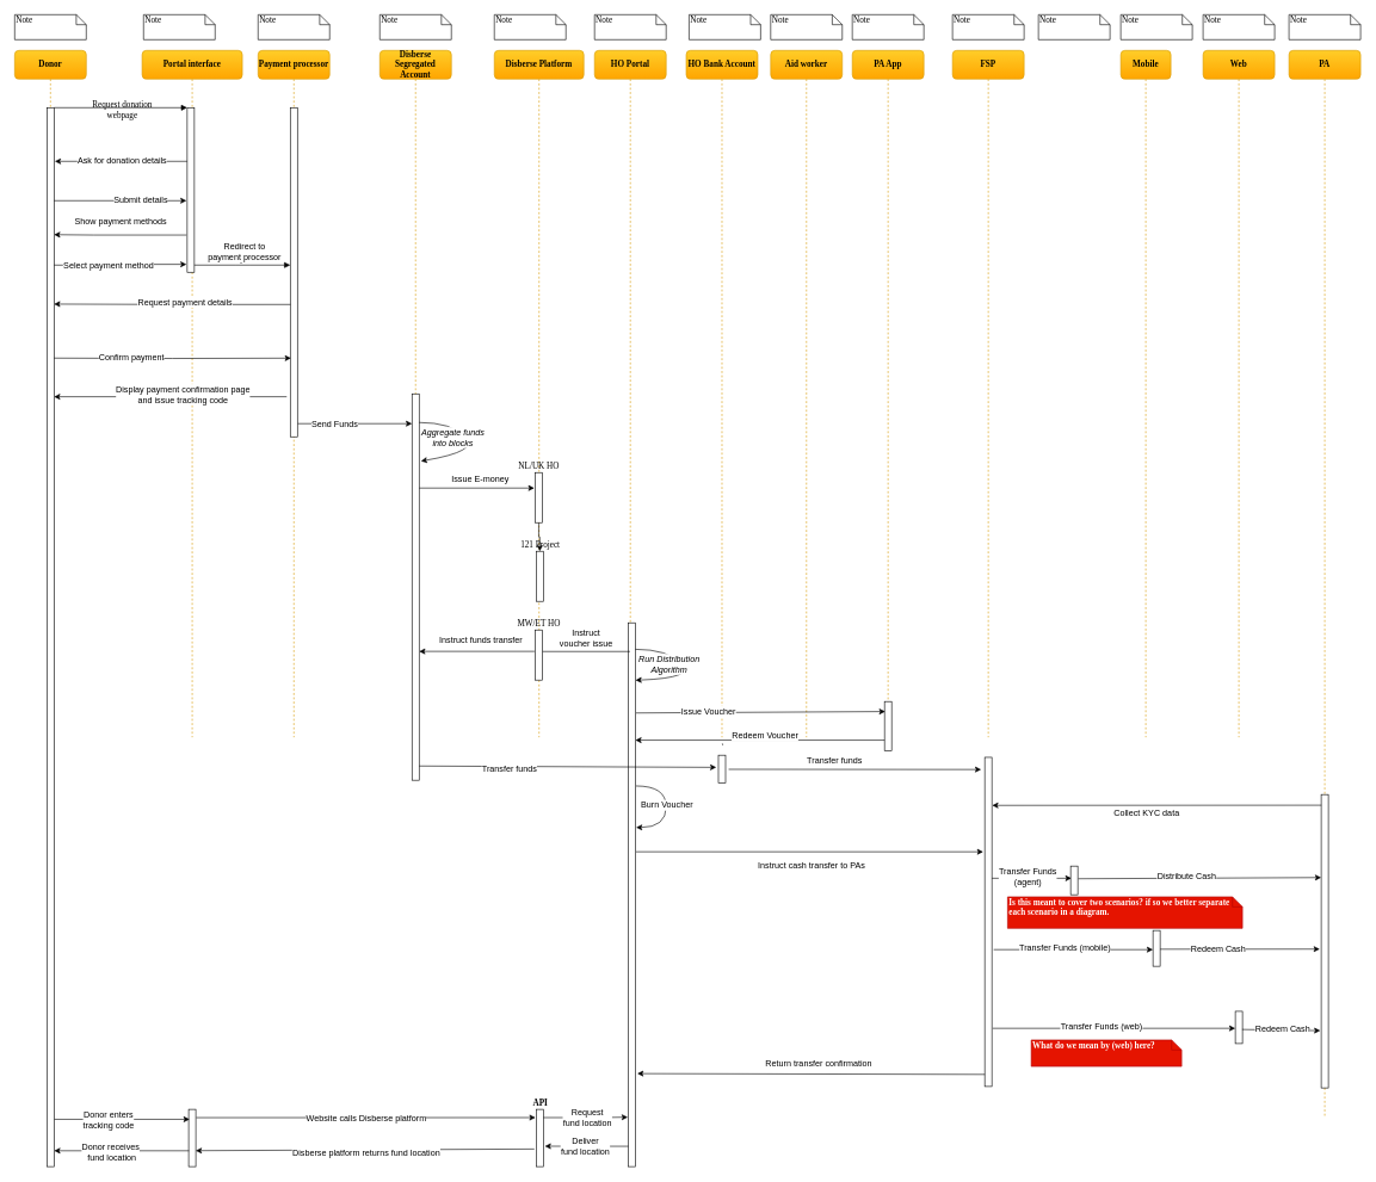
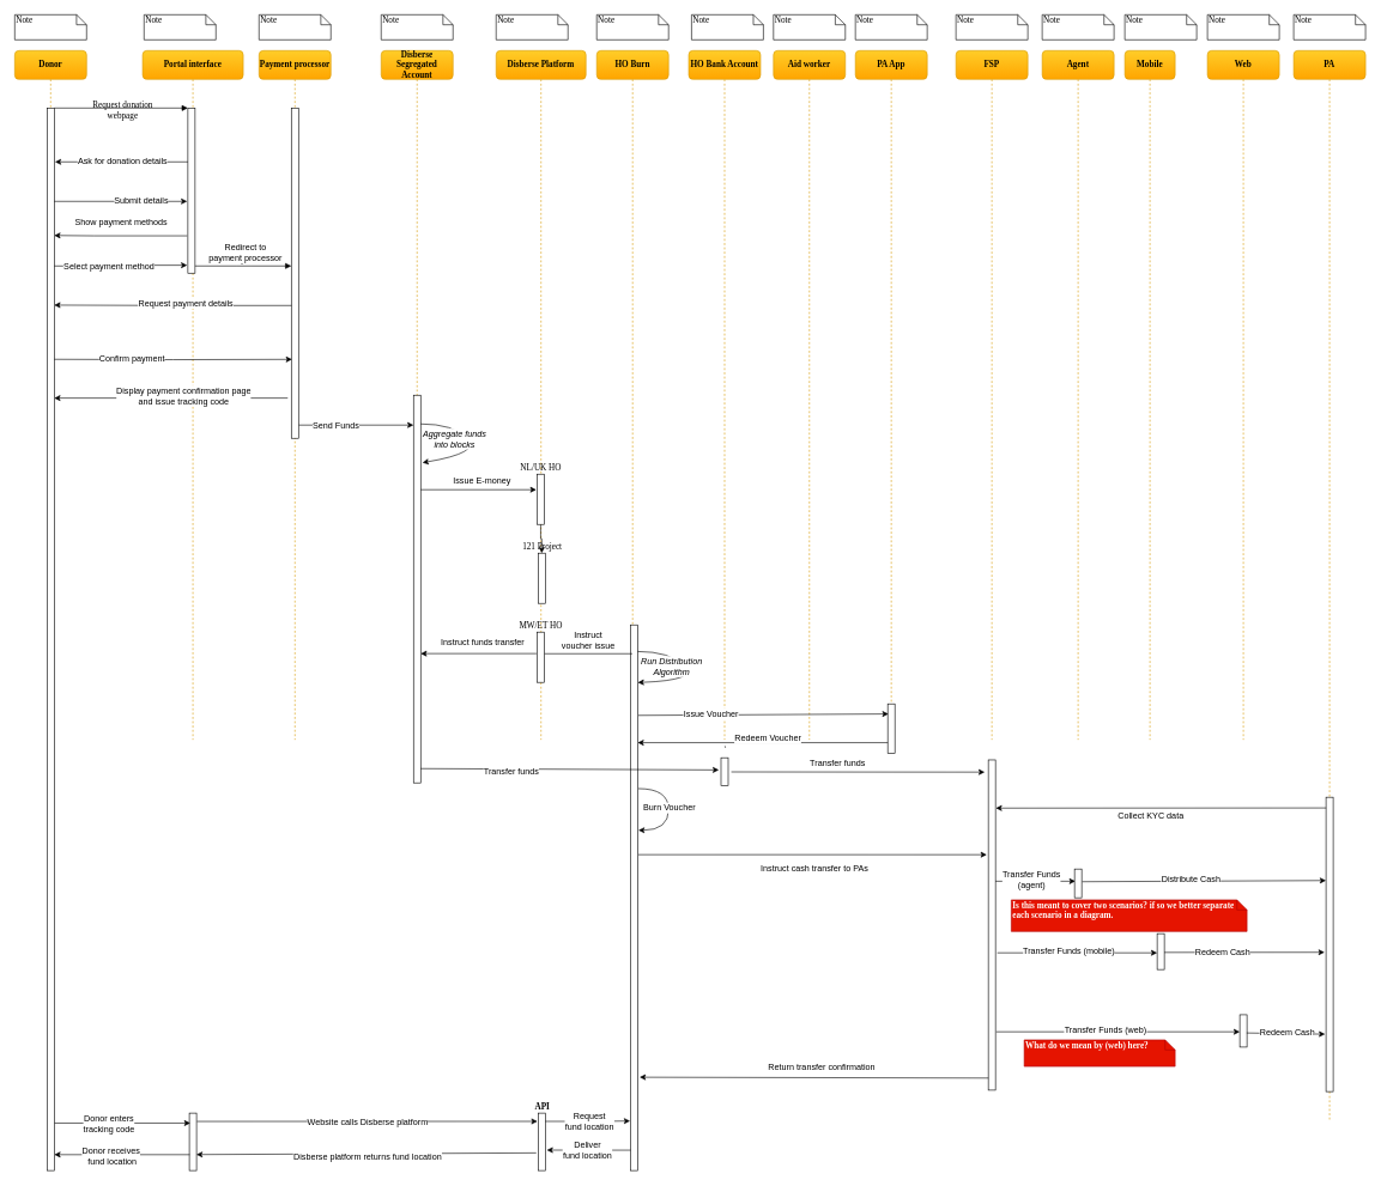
- <mxCell id="13" value="HO Portal" style="shape=umlLifeline;perimeter=lifelinePerimeter;whiteSpace=wrap;html=1;container=1;collapsible=0;recursiveResize=0;outlineConnect=0;rounded=1;shadow=0;comic=0;labelBackgroundColor=none;strokeColor=#d79b00;strokeWidth=1;fillColor=#ffcd28;fontFamily=Verdana;fontSize=12;fontColor=#000000;align=center;fontStyle=1;gradientColor=#ffa500;" parent="1" vertex="1"><mxGeometry x="830" y="70" width="100" height="1560" as="geometry" /></mxCell>
+ <mxCell id="13" value="HO Burn" style="shape=umlLifeline;perimeter=lifelinePerimeter;whiteSpace=wrap;html=1;container=1;collapsible=0;recursiveResize=0;outlineConnect=0;rounded=1;shadow=0;comic=0;labelBackgroundColor=none;strokeColor=#d79b00;strokeWidth=1;fillColor=#ffcd28;fontFamily=Verdana;fontSize=12;fontColor=#000000;align=center;fontStyle=1;gradientColor=#ffa500;" parent="1" vertex="1"><mxGeometry x="830" y="70" width="100" height="1560" as="geometry" /></mxCell>
+ <mxCell id="52" value="Agent" style="shape=umlLifeline;perimeter=lifelinePerimeter;whiteSpace=wrap;html=1;container=1;collapsible=0;recursiveResize=0;outlineConnect=0;rounded=1;shadow=0;comic=0;labelBackgroundColor=none;strokeWidth=1;fillColor=#ffcd28;fontFamily=Verdana;fontSize=12;align=center;fontStyle=1;strokeColor=#d79b00;gradientColor=#ffa500;" parent="1" vertex="1"><mxGeometry x="1450" y="70" width="100" height="960" as="geometry" /></mxCell>
- <mxCell id="118" value="&lt;b&gt;What do we mean by (web) here?&lt;/b&gt;" style="shape=note;whiteSpace=wrap;html=1;size=14;verticalAlign=top;align=left;spacingTop=-6;rounded=0;shadow=0;comic=0;labelBackgroundColor=none;strokeColor=#B20000;strokeWidth=1;fillColor=#e51400;fontFamily=Verdana;fontSize=12;fontColor=#ffffff;" parent="1" vertex="1"><mxGeometry x="1440" y="1453" width="210" height="37" as="geometry" /></mxCell>
+ <mxCell id="118" value="&lt;b&gt;What do we mean by (web) here?&lt;/b&gt;" style="shape=note;whiteSpace=wrap;html=1;size=14;verticalAlign=top;align=left;spacingTop=-6;rounded=0;shadow=0;comic=0;labelBackgroundColor=none;strokeColor=#B20000;strokeWidth=1;fillColor=#e51400;fontFamily=Verdana;fontSize=12;fontColor=#ffffff;" parent="1" vertex="1"><mxGeometry x="1425" y="1448" width="210" height="37" as="geometry" /></mxCell>
